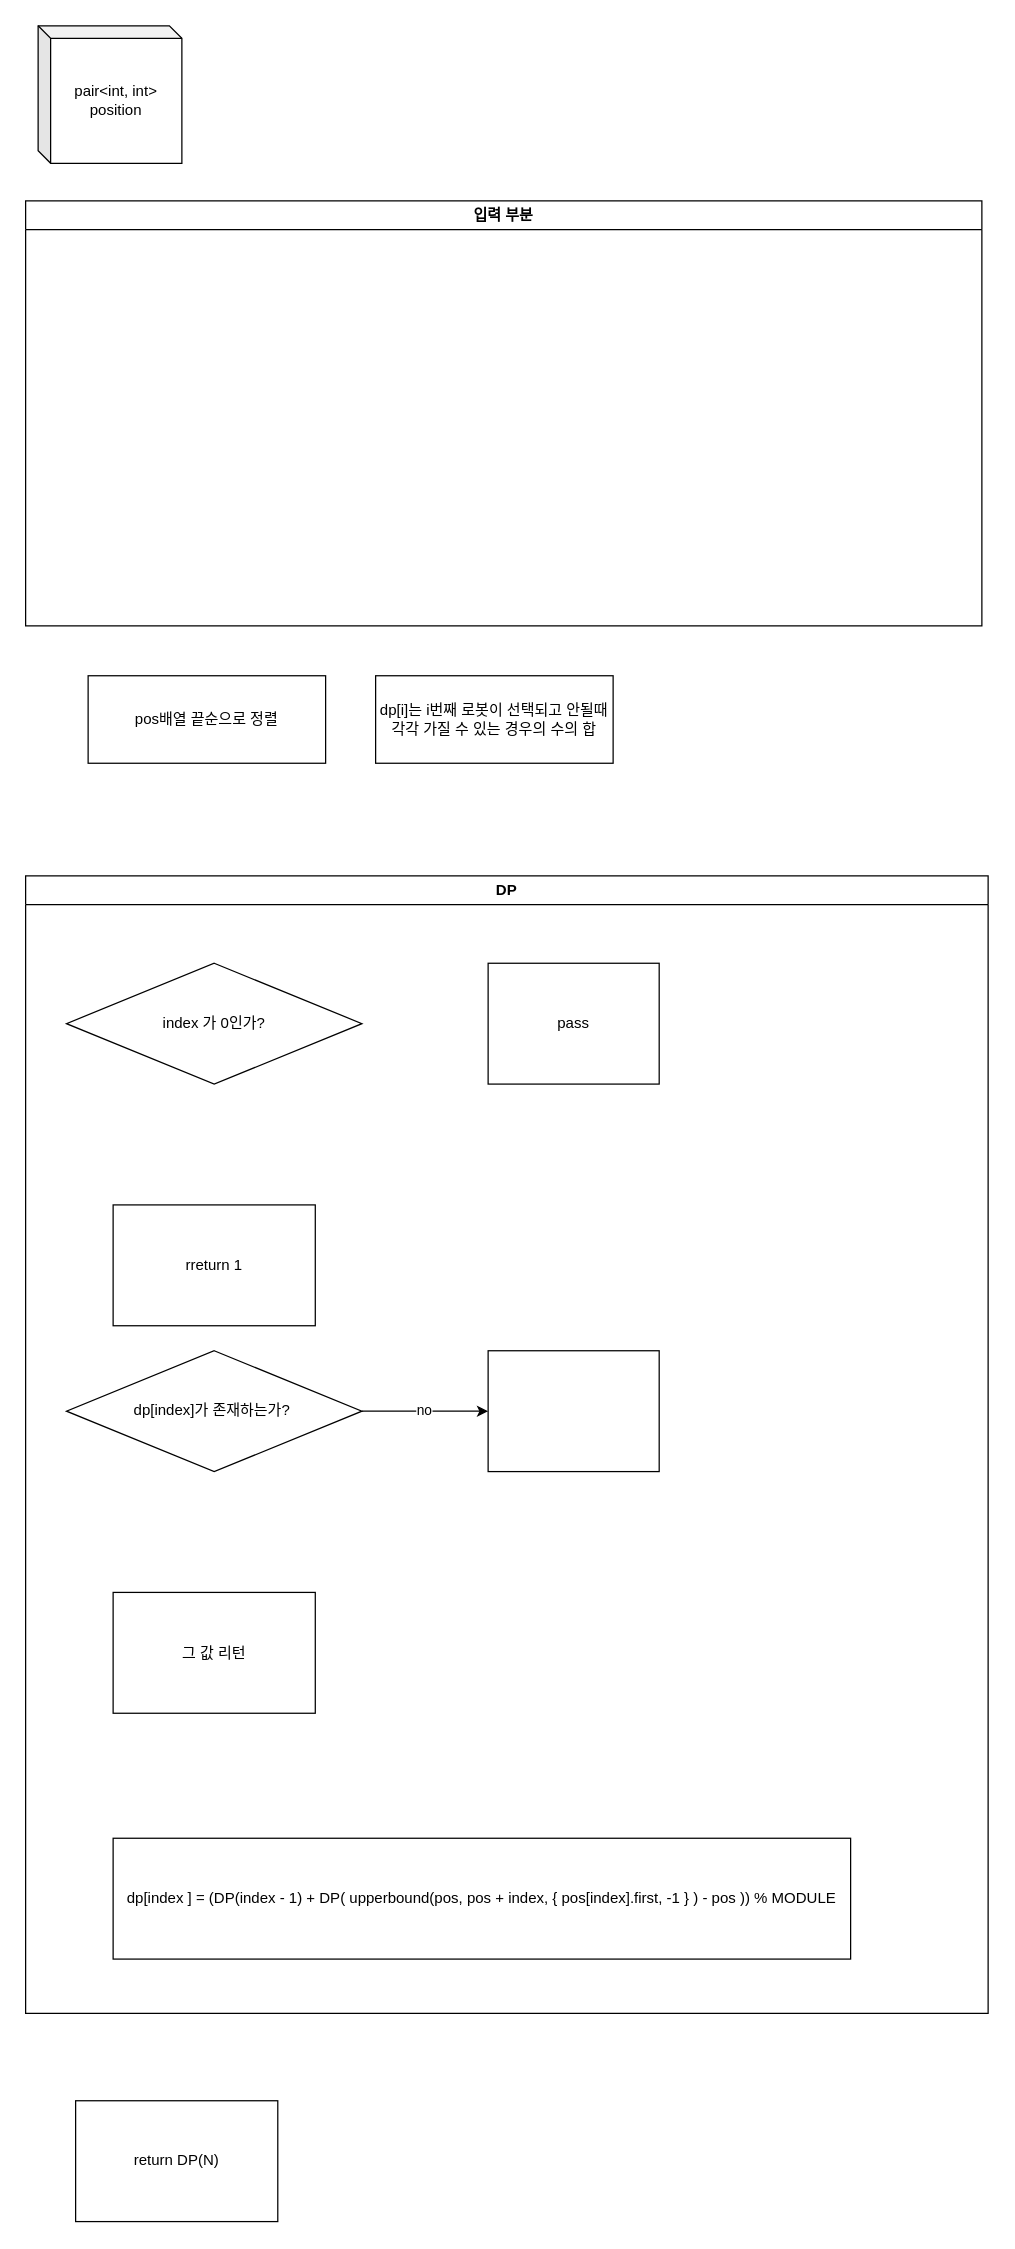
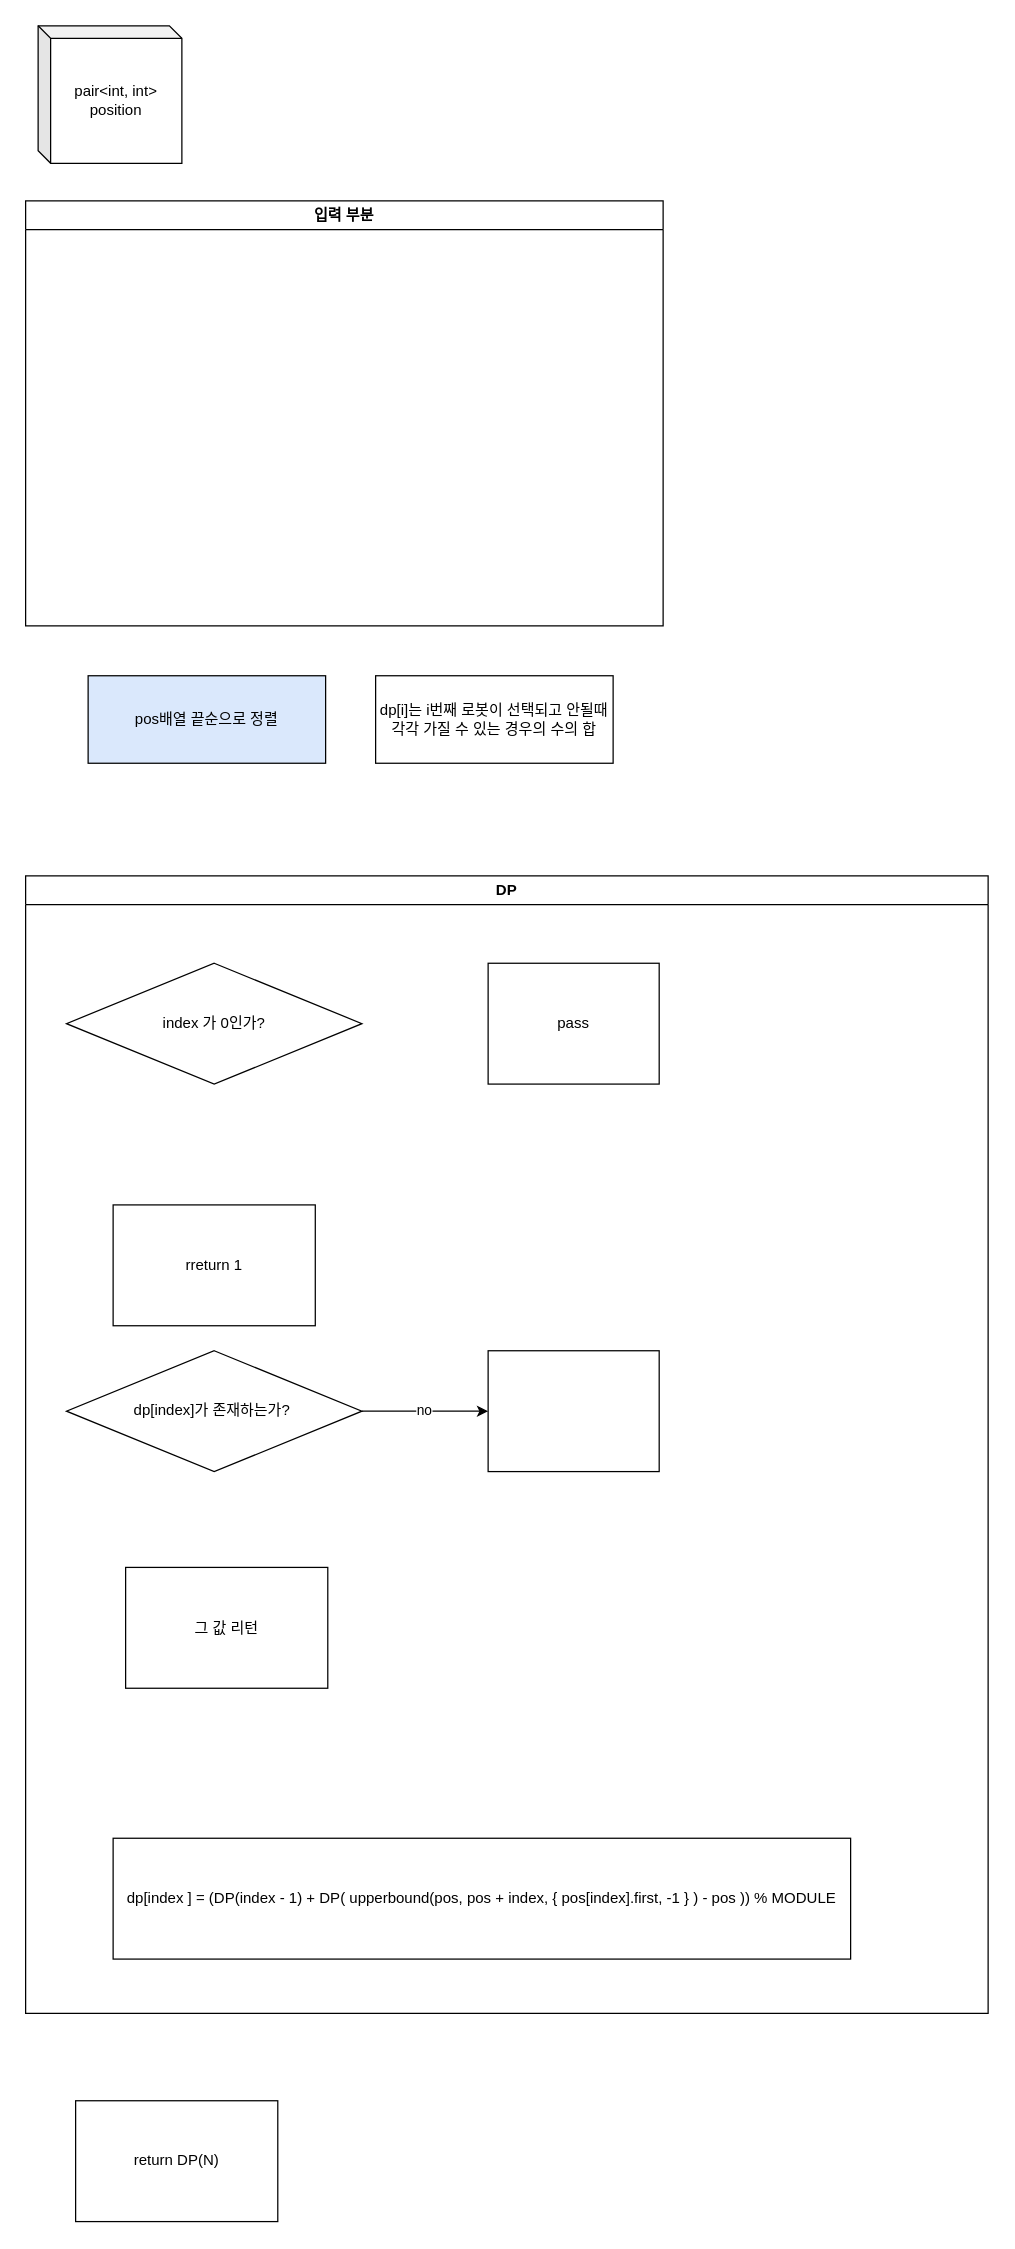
- <mxCell id="3" value="입력 부분" style="swimlane;whiteSpace=wrap;html=1;" vertex="1" parent="1"><mxGeometry x="20" y="160" width="765" height="340" as="geometry" /></mxCell>
+ <mxCell id="3" value="입력 부분" style="swimlane;whiteSpace=wrap;html=1;" vertex="1" parent="1"><mxGeometry x="20" y="160" width="510" height="340" as="geometry" /></mxCell>
- <mxCell id="14" value="pos배열 끝순으로 정렬" style="rounded=0;whiteSpace=wrap;html=1;" vertex="1" parent="1"><mxGeometry x="70" y="540" width="190" height="70" as="geometry" /></mxCell>
+ <mxCell id="14" value="pos배열 끝순으로 정렬" style="rounded=0;whiteSpace=wrap;html=1;fillColor=#dae8fc;" vertex="1" parent="1"><mxGeometry x="70" y="540" width="190" height="70" as="geometry" /></mxCell>
- <mxCell id="11" value="그 값 리턴" style="whiteSpace=wrap;html=1;rounded=0;" vertex="1" parent="9"><mxGeometry y="193.333" width="161.729" height="96.667" as="geometry" /></mxCell>
+ <mxCell id="11" value="그 값 리턴" style="whiteSpace=wrap;html=1;rounded=0;" vertex="1" parent="9"><mxGeometry x="10" y="173.333" width="161.729" height="96.667" as="geometry" /></mxCell>
